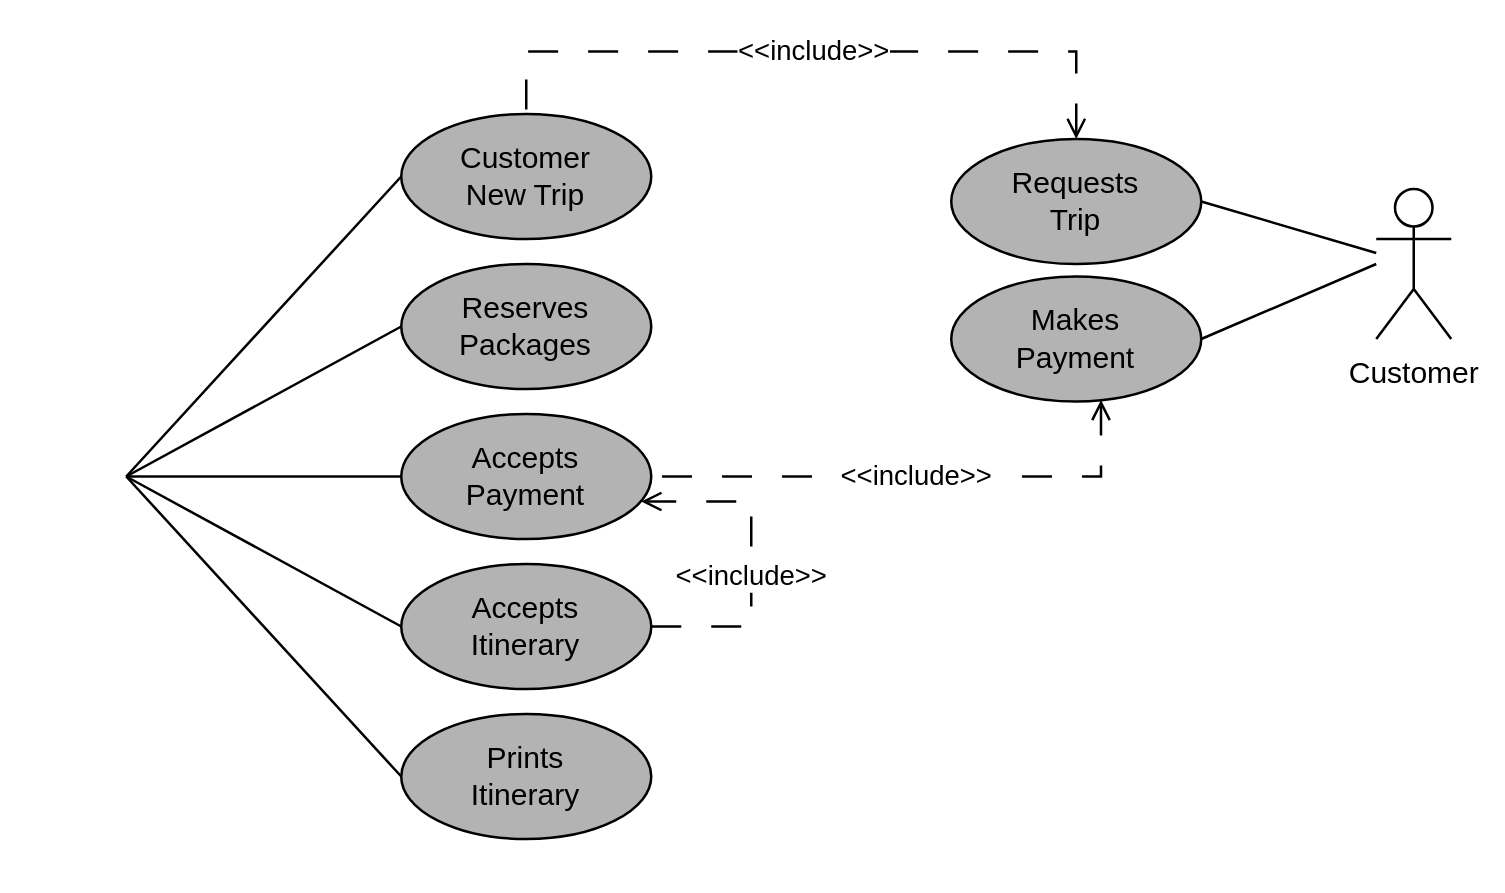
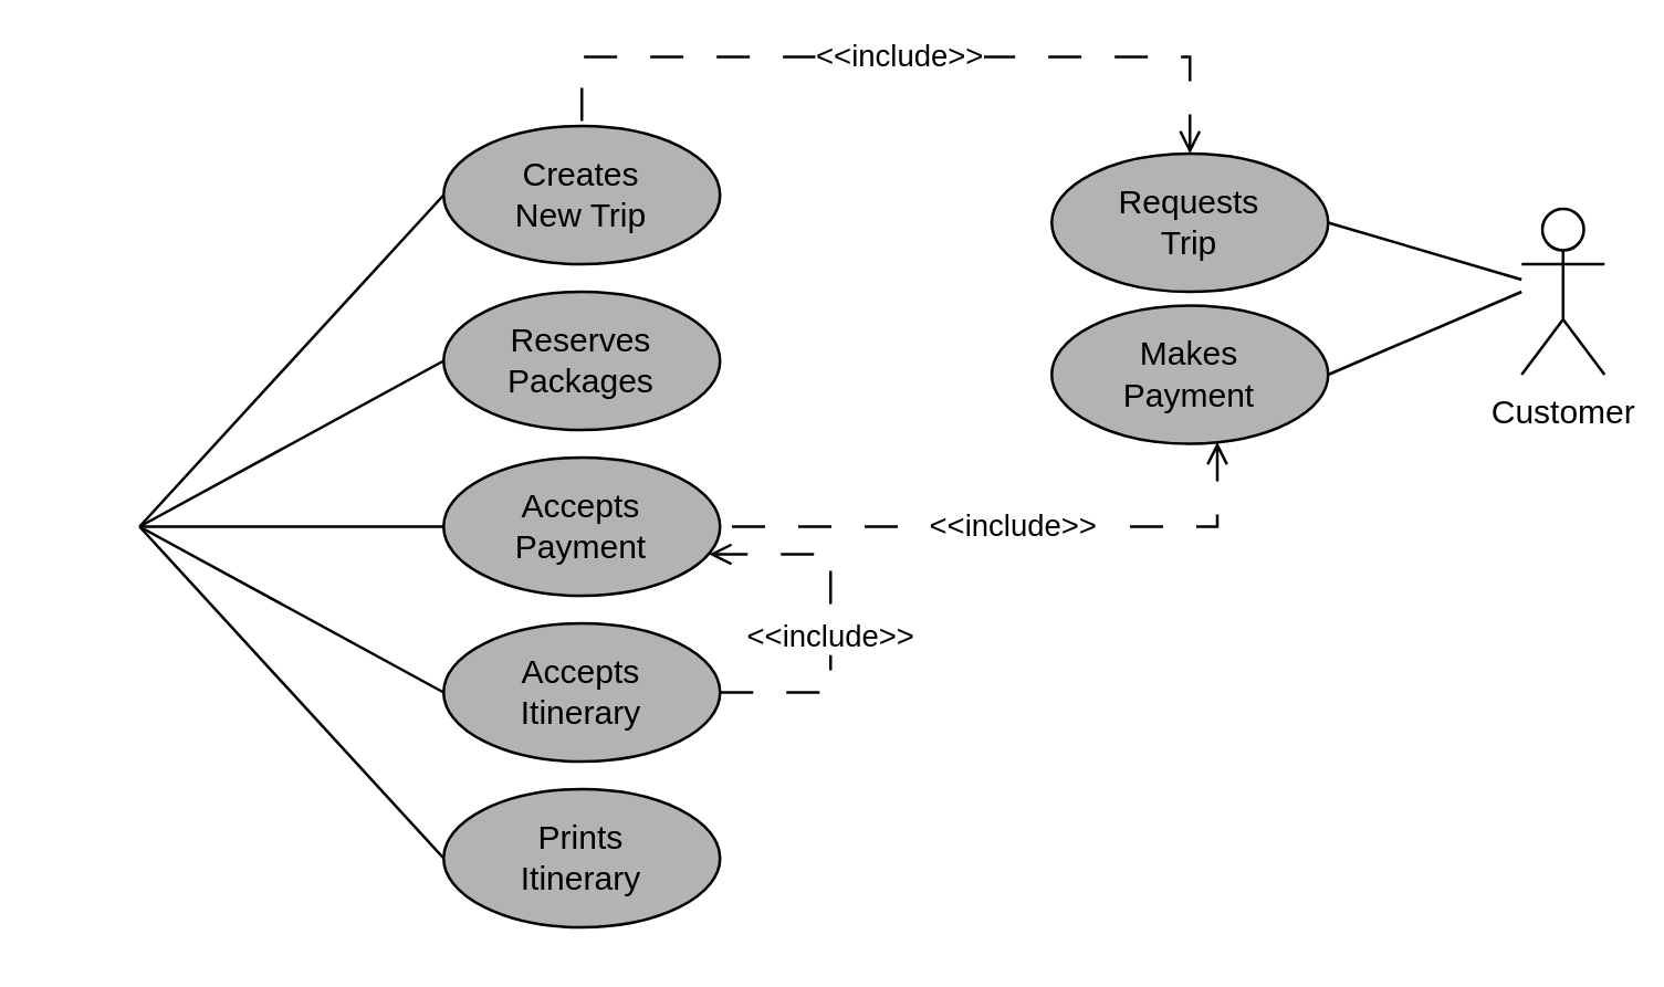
- <mxCell id="8" value="Customer&lt;br&gt;New Trip" style="ellipse;whiteSpace=wrap;html=1;fillColor=#B3B3B3;" vertex="1" parent="2"><mxGeometry x="140" y="25" width="100" height="50" as="geometry" /></mxCell>
+ <mxCell id="8" value="Creates&lt;br&gt;New Trip" style="ellipse;whiteSpace=wrap;html=1;fillColor=#B3B3B3;" vertex="1" parent="2"><mxGeometry x="140" y="25" width="100" height="50" as="geometry" /></mxCell>
